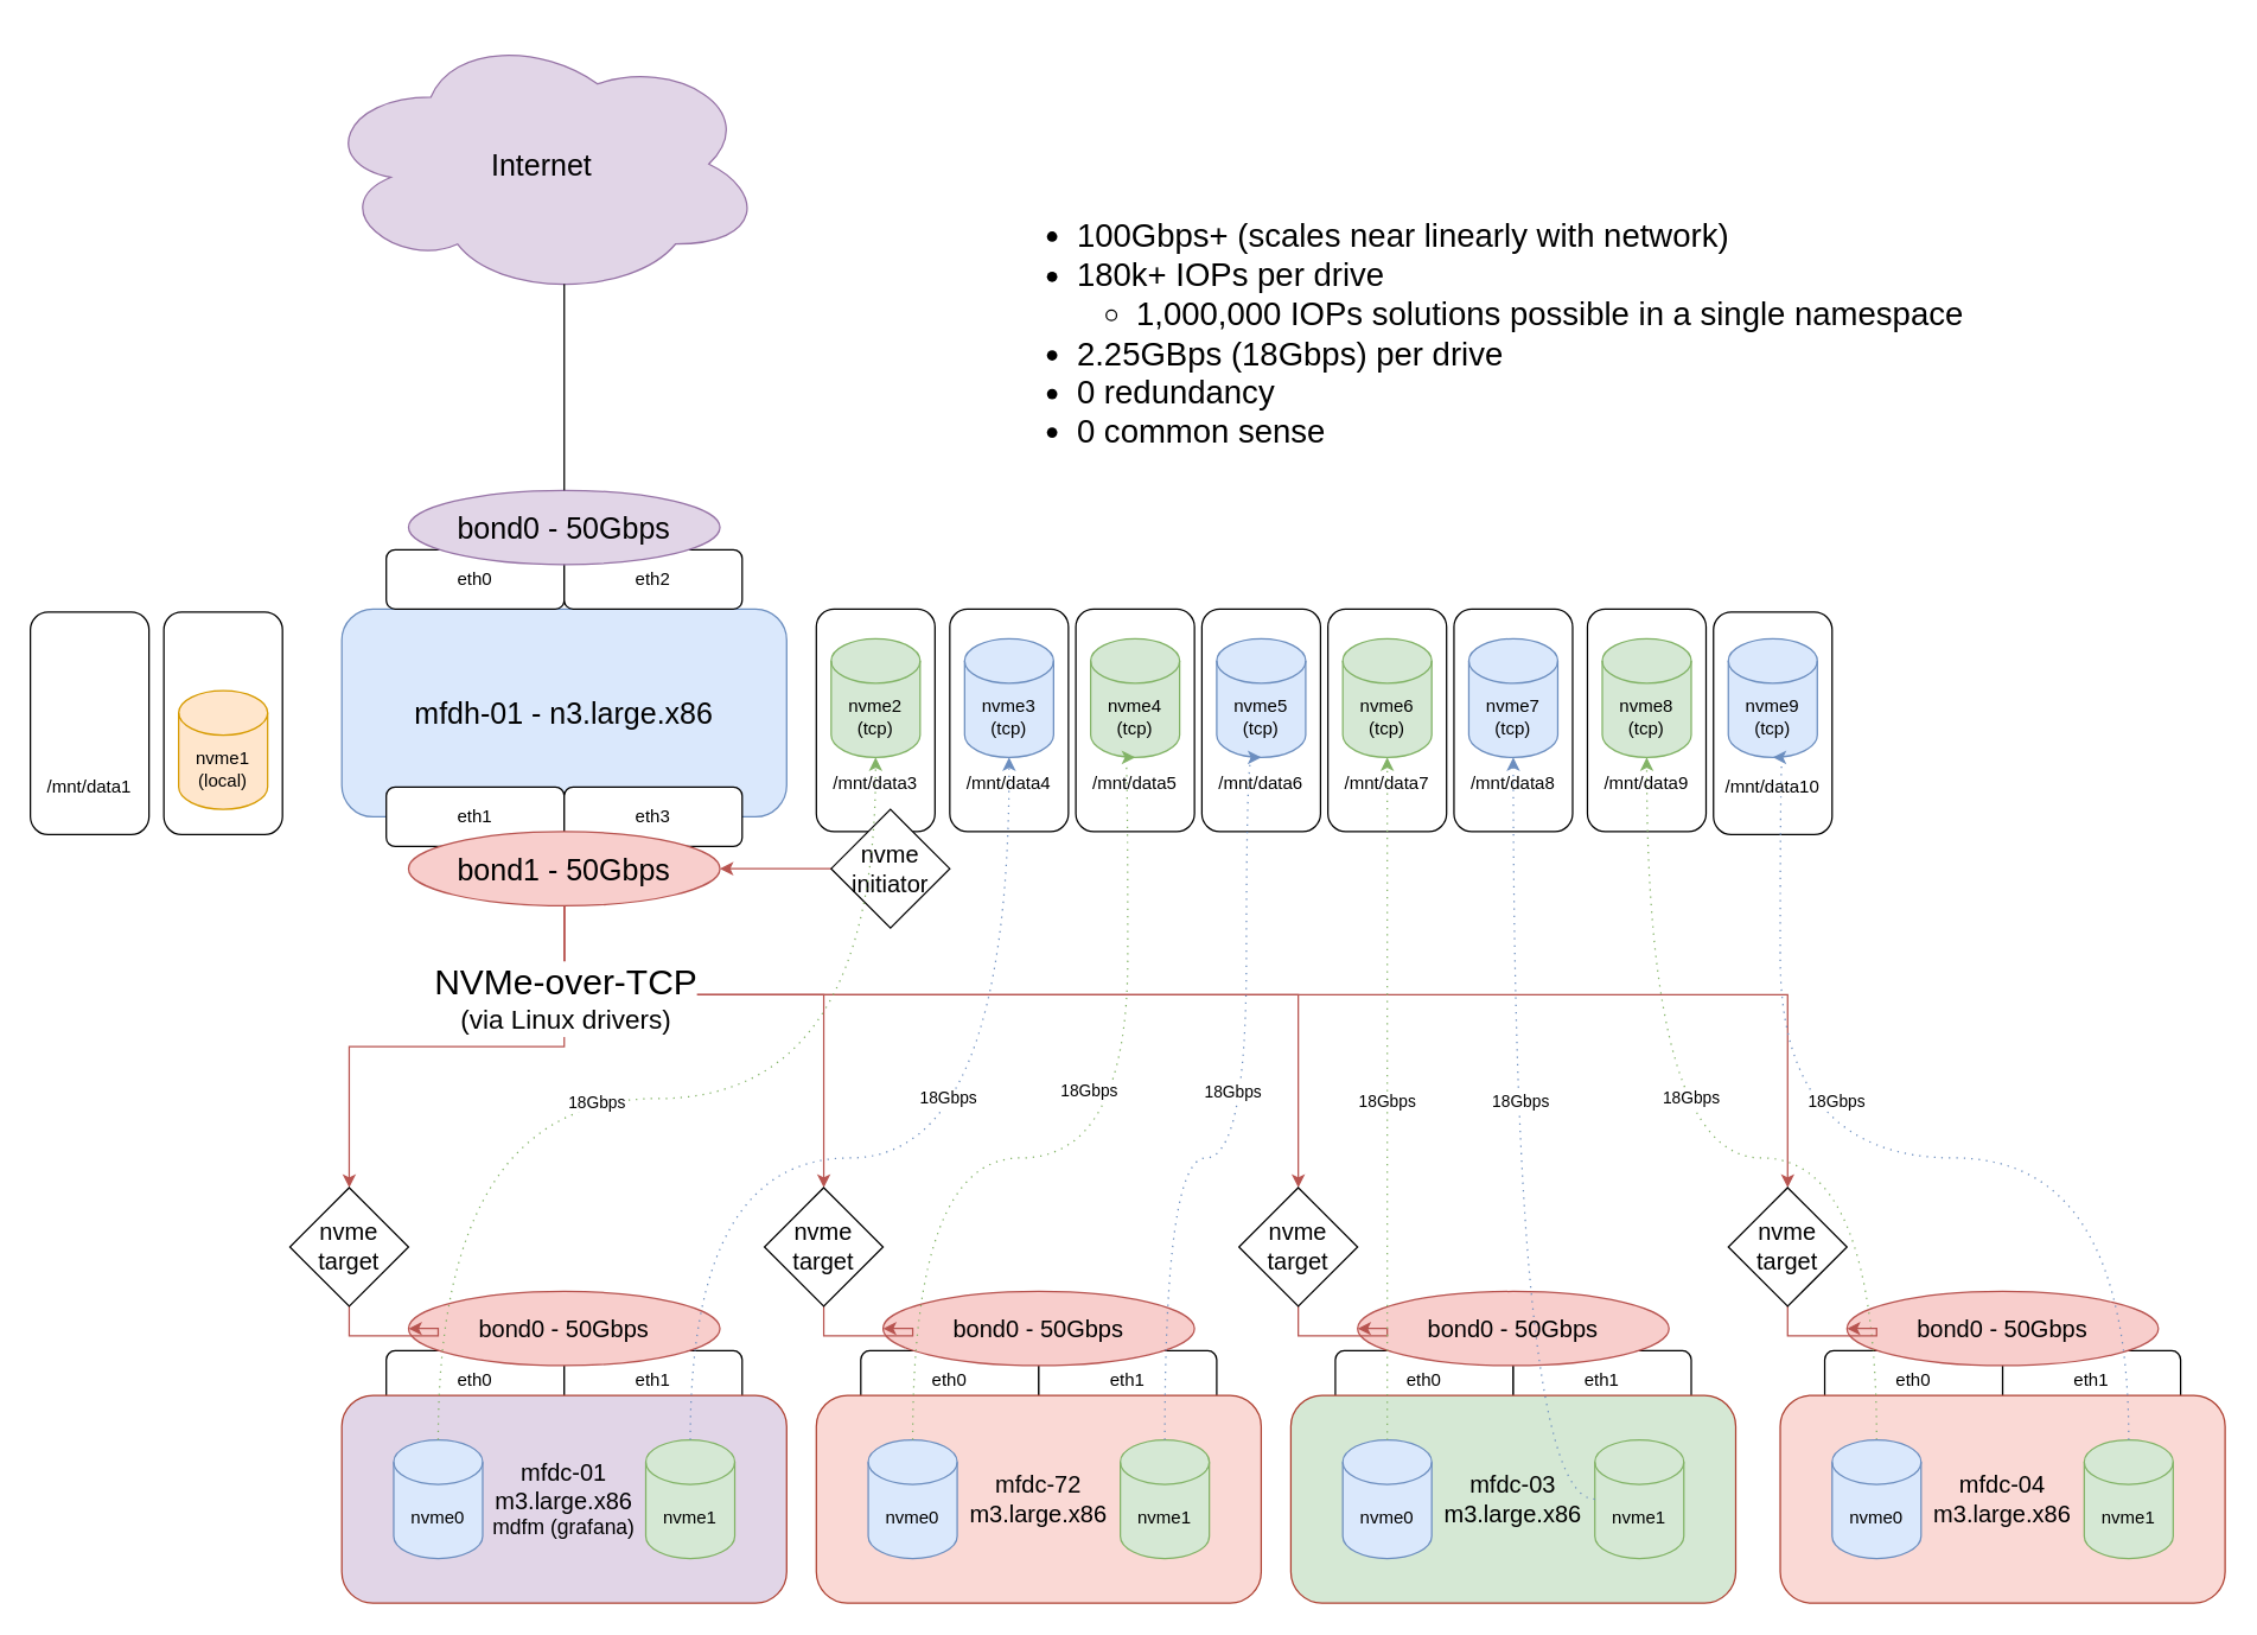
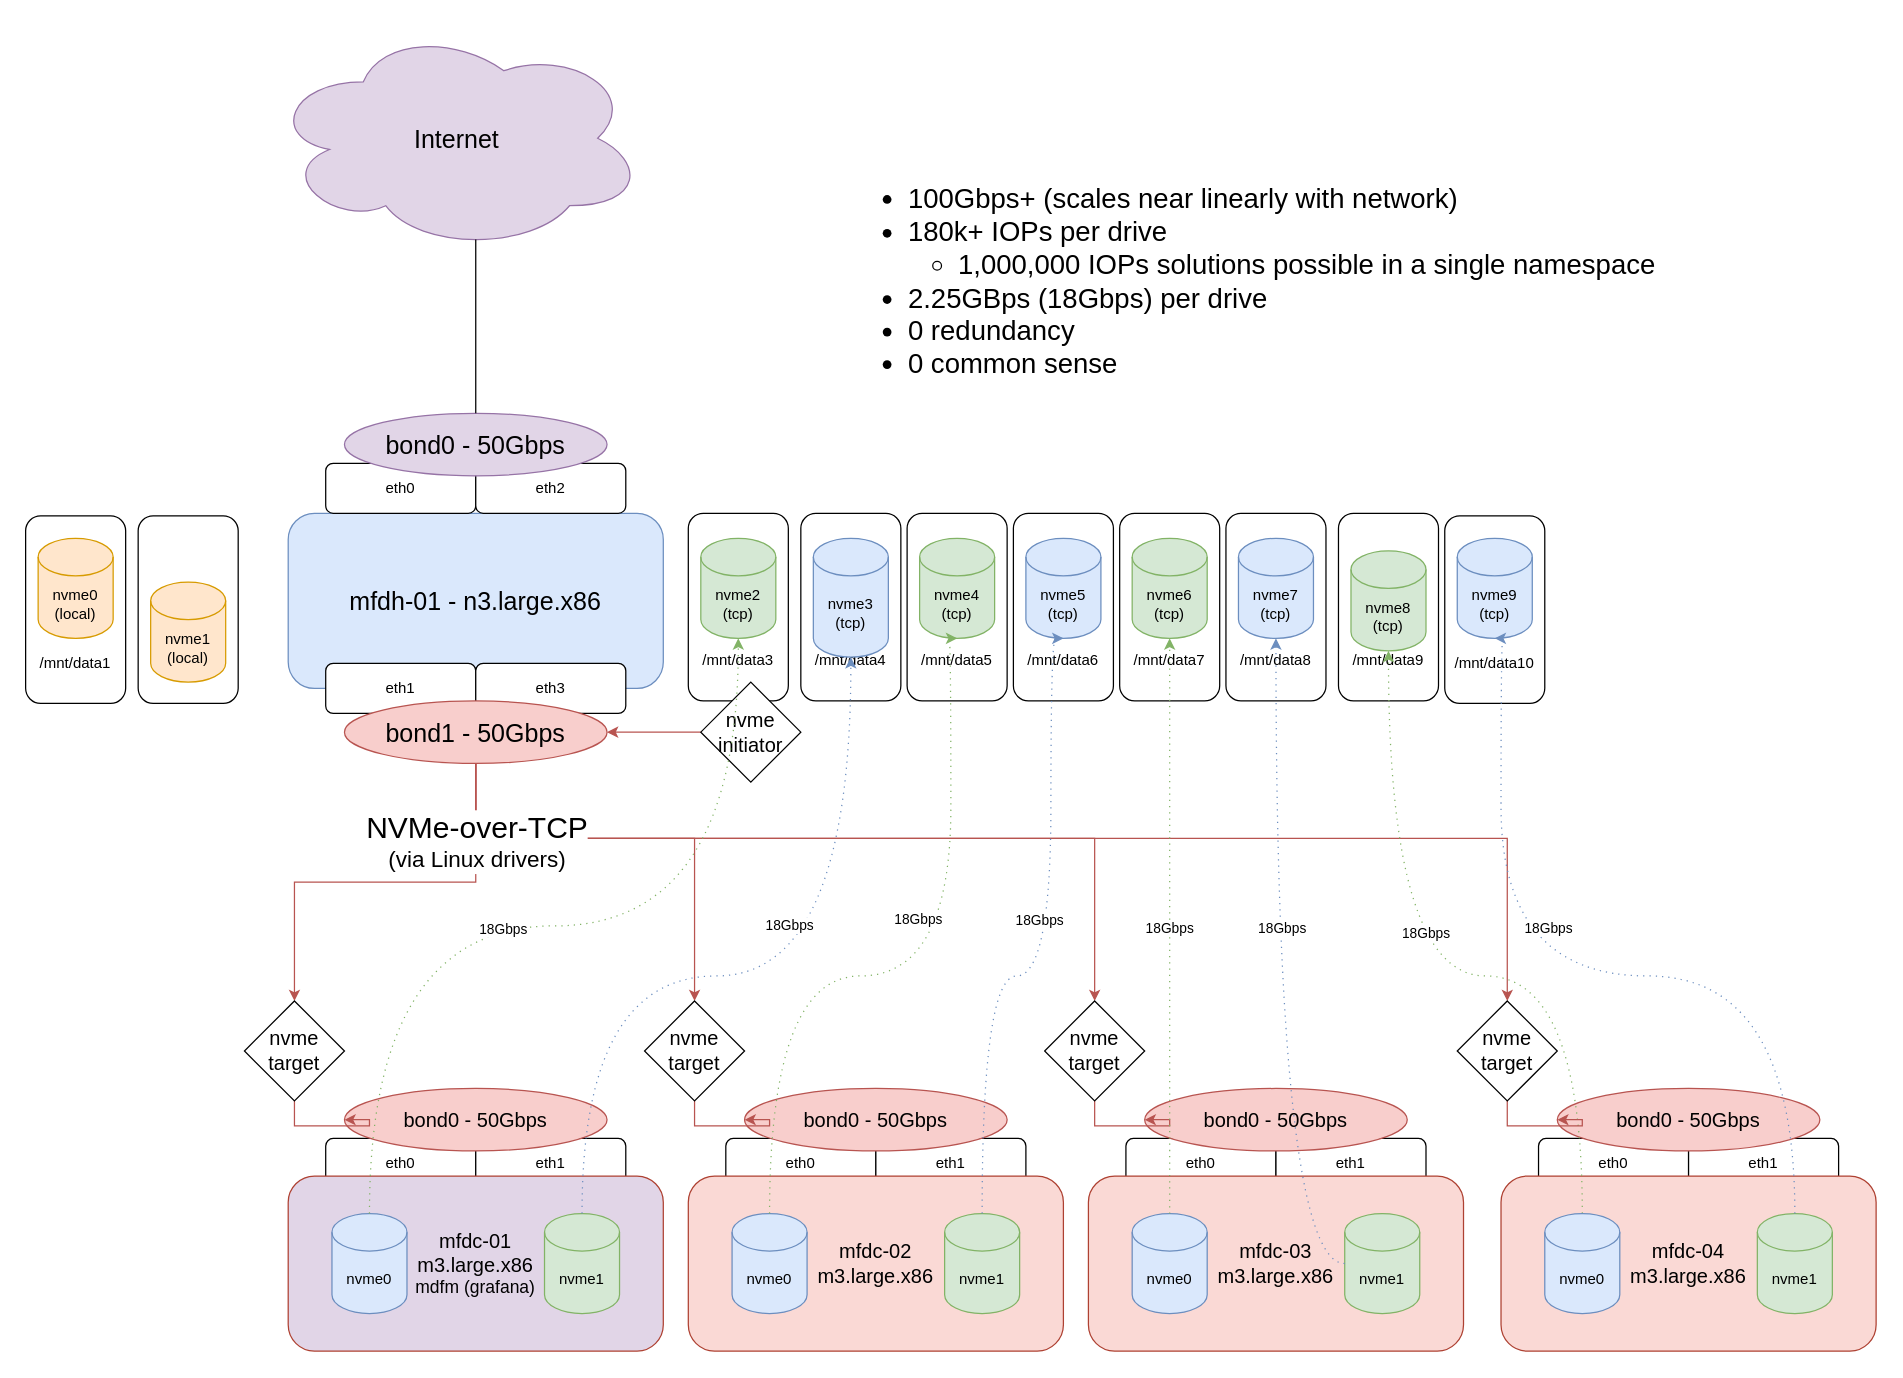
+ <mxCell id="51" value="nvme0&lt;br&gt;(local)" style="shape=cylinder3;whiteSpace=wrap;html=1;boundedLbl=1;backgroundOutline=1;size=15;fillColor=#ffe6cc;strokeColor=#d79b00;" vertex="1" parent="1"><mxGeometry x="30" y="430" width="60" height="80" as="geometry" /></mxCell>
- <mxCell id="53" value="nvme3&lt;br&gt;(tcp)" style="shape=cylinder3;whiteSpace=wrap;html=1;boundedLbl=1;backgroundOutline=1;size=15;fillColor=#dae8fc;strokeColor=#6c8ebf;" vertex="1" parent="1"><mxGeometry x="650" y="430" width="60" height="80" as="geometry" /></mxCell>
+ <mxCell id="53" value="nvme3&lt;br&gt;(tcp)" style="shape=cylinder3;whiteSpace=wrap;html=1;boundedLbl=1;backgroundOutline=1;size=15;fillColor=#dae8fc;strokeColor=#6c8ebf;" vertex="1" parent="1"><mxGeometry x="650" y="430" width="60" height="95" as="geometry" /></mxCell>
- <mxCell id="58" value="nvme8&lt;br&gt;(tcp)" style="shape=cylinder3;whiteSpace=wrap;html=1;boundedLbl=1;backgroundOutline=1;size=15;fillColor=#d5e8d4;strokeColor=#82b366;" vertex="1" parent="1"><mxGeometry x="1080" y="430" width="60" height="80" as="geometry" /></mxCell>
+ <mxCell id="58" value="nvme8&lt;br&gt;(tcp)" style="shape=cylinder3;whiteSpace=wrap;html=1;boundedLbl=1;backgroundOutline=1;size=15;fillColor=#d5e8d4;strokeColor=#82b366;" vertex="1" parent="1"><mxGeometry x="1080" y="440" width="60" height="80" as="geometry" /></mxCell>
- <mxCell id="33" value="&lt;font style=&quot;font-size: 16px;&quot;&gt;mfdc-72&lt;br&gt;m3.large.x86&lt;/font&gt;" style="rounded=1;whiteSpace=wrap;html=1;fillColor=#fad9d5;strokeColor=#ae4132;" vertex="1" parent="1"><mxGeometry x="550" y="940" width="300" height="140" as="geometry" /></mxCell>
+ <mxCell id="33" value="&lt;font style=&quot;font-size: 16px;&quot;&gt;mfdc-02&lt;br&gt;m3.large.x86&lt;/font&gt;" style="rounded=1;whiteSpace=wrap;html=1;fillColor=#fad9d5;strokeColor=#ae4132;" vertex="1" parent="1"><mxGeometry x="550" y="940" width="300" height="140" as="geometry" /></mxCell>
- <mxCell id="39" value="&lt;font style=&quot;font-size: 16px;&quot;&gt;mfdc-03&lt;br&gt;m3.large.x86&lt;/font&gt;" style="rounded=1;whiteSpace=wrap;html=1;fillColor=#d5e8d4;strokeColor=#ae4132;" vertex="1" parent="1"><mxGeometry x="870" y="940" width="300" height="140" as="geometry" /></mxCell>
+ <mxCell id="39" value="&lt;font style=&quot;font-size: 16px;&quot;&gt;mfdc-03&lt;br&gt;m3.large.x86&lt;/font&gt;" style="rounded=1;whiteSpace=wrap;html=1;fillColor=#fad9d5;strokeColor=#ae4132;" vertex="1" parent="1"><mxGeometry x="870" y="940" width="300" height="140" as="geometry" /></mxCell>
